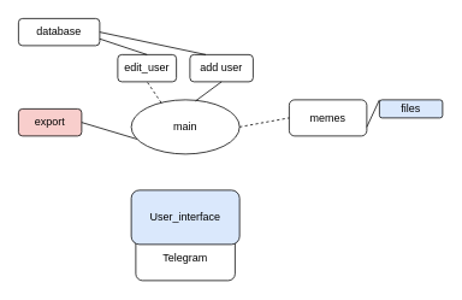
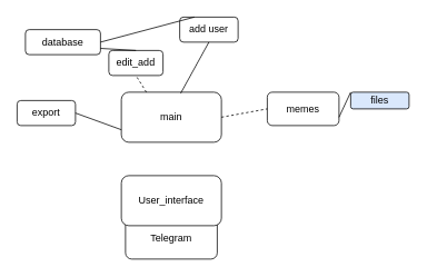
- <mxCell id="4" value="database" style="rounded=1;whiteSpace=wrap;html=1;" vertex="1" parent="1"><mxGeometry x="20" y="20" width="90" height="30" as="geometry" /></mxCell>
+ <mxCell id="4" value="database" style="rounded=1;whiteSpace=wrap;html=1;" vertex="1" parent="1"><mxGeometry x="30" y="35" width="90" height="30" as="geometry" /></mxCell>
- <mxCell id="8" value="edit_user" style="rounded=1;whiteSpace=wrap;html=1;" vertex="1" parent="1"><mxGeometry x="130" y="60" width="65" height="30" as="geometry" /></mxCell>
+ <mxCell id="8" value="edit_add" style="rounded=1;whiteSpace=wrap;html=1;" vertex="1" parent="1"><mxGeometry x="130" y="60" width="65" height="30" as="geometry" /></mxCell>
- <mxCell id="9" value="add user" style="rounded=1;whiteSpace=wrap;html=1;" vertex="1" parent="1"><mxGeometry x="210" y="60" width="70" height="30" as="geometry" /></mxCell>
+ <mxCell id="9" value="add user" style="rounded=1;whiteSpace=wrap;html=1;" vertex="1" parent="1"><mxGeometry x="215" y="20" width="70" height="30" as="geometry" /></mxCell>
- <mxCell id="5" value="export" style="rounded=1;whiteSpace=wrap;html=1;fillColor=#f8cecc;" vertex="1" parent="1"><mxGeometry x="20" y="120" width="70" height="30" as="geometry" /></mxCell>
+ <mxCell id="5" value="export" style="rounded=1;whiteSpace=wrap;html=1;" vertex="1" parent="1"><mxGeometry x="20" y="120" width="70" height="30" as="geometry" /></mxCell>
- <mxCell id="2" value="main" style="ellipse;whiteSpace=wrap;html=1;" vertex="1" parent="1"><mxGeometry x="145" y="110" width="120" height="60" as="geometry" /></mxCell>
+ <mxCell id="2" value="main" style="rounded=1;whiteSpace=wrap;html=1;" vertex="1" parent="1"><mxGeometry x="145" y="110" width="120" height="60" as="geometry" /></mxCell>
- <mxCell id="7" value="User_interface" style="rounded=1;whiteSpace=wrap;html=1;fillColor=#dae8fc;" vertex="1" parent="1"><mxGeometry x="145" y="210" width="120" height="60" as="geometry" /></mxCell>
+ <mxCell id="7" value="User_interface" style="rounded=1;whiteSpace=wrap;html=1;" vertex="1" parent="1"><mxGeometry x="145" y="210" width="120" height="60" as="geometry" /></mxCell>
